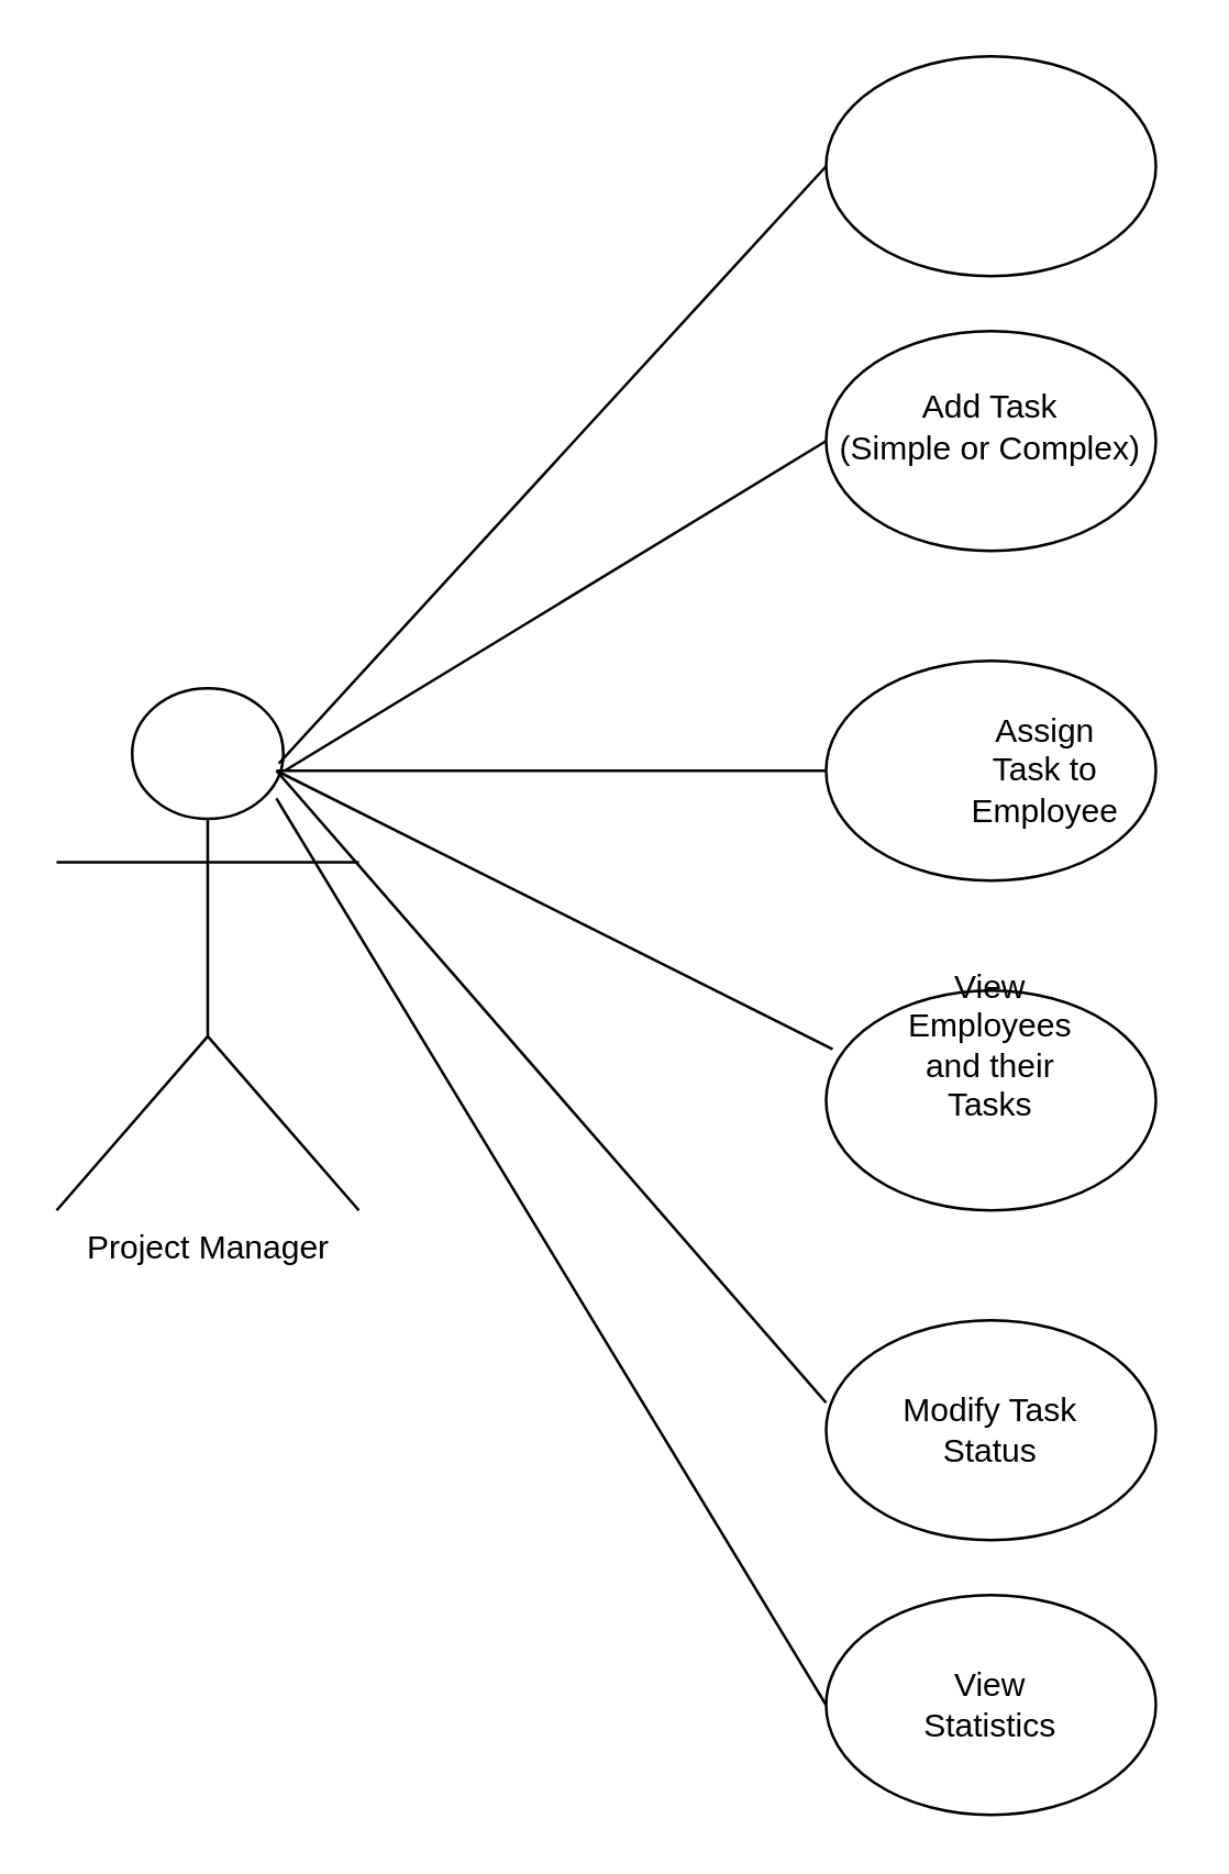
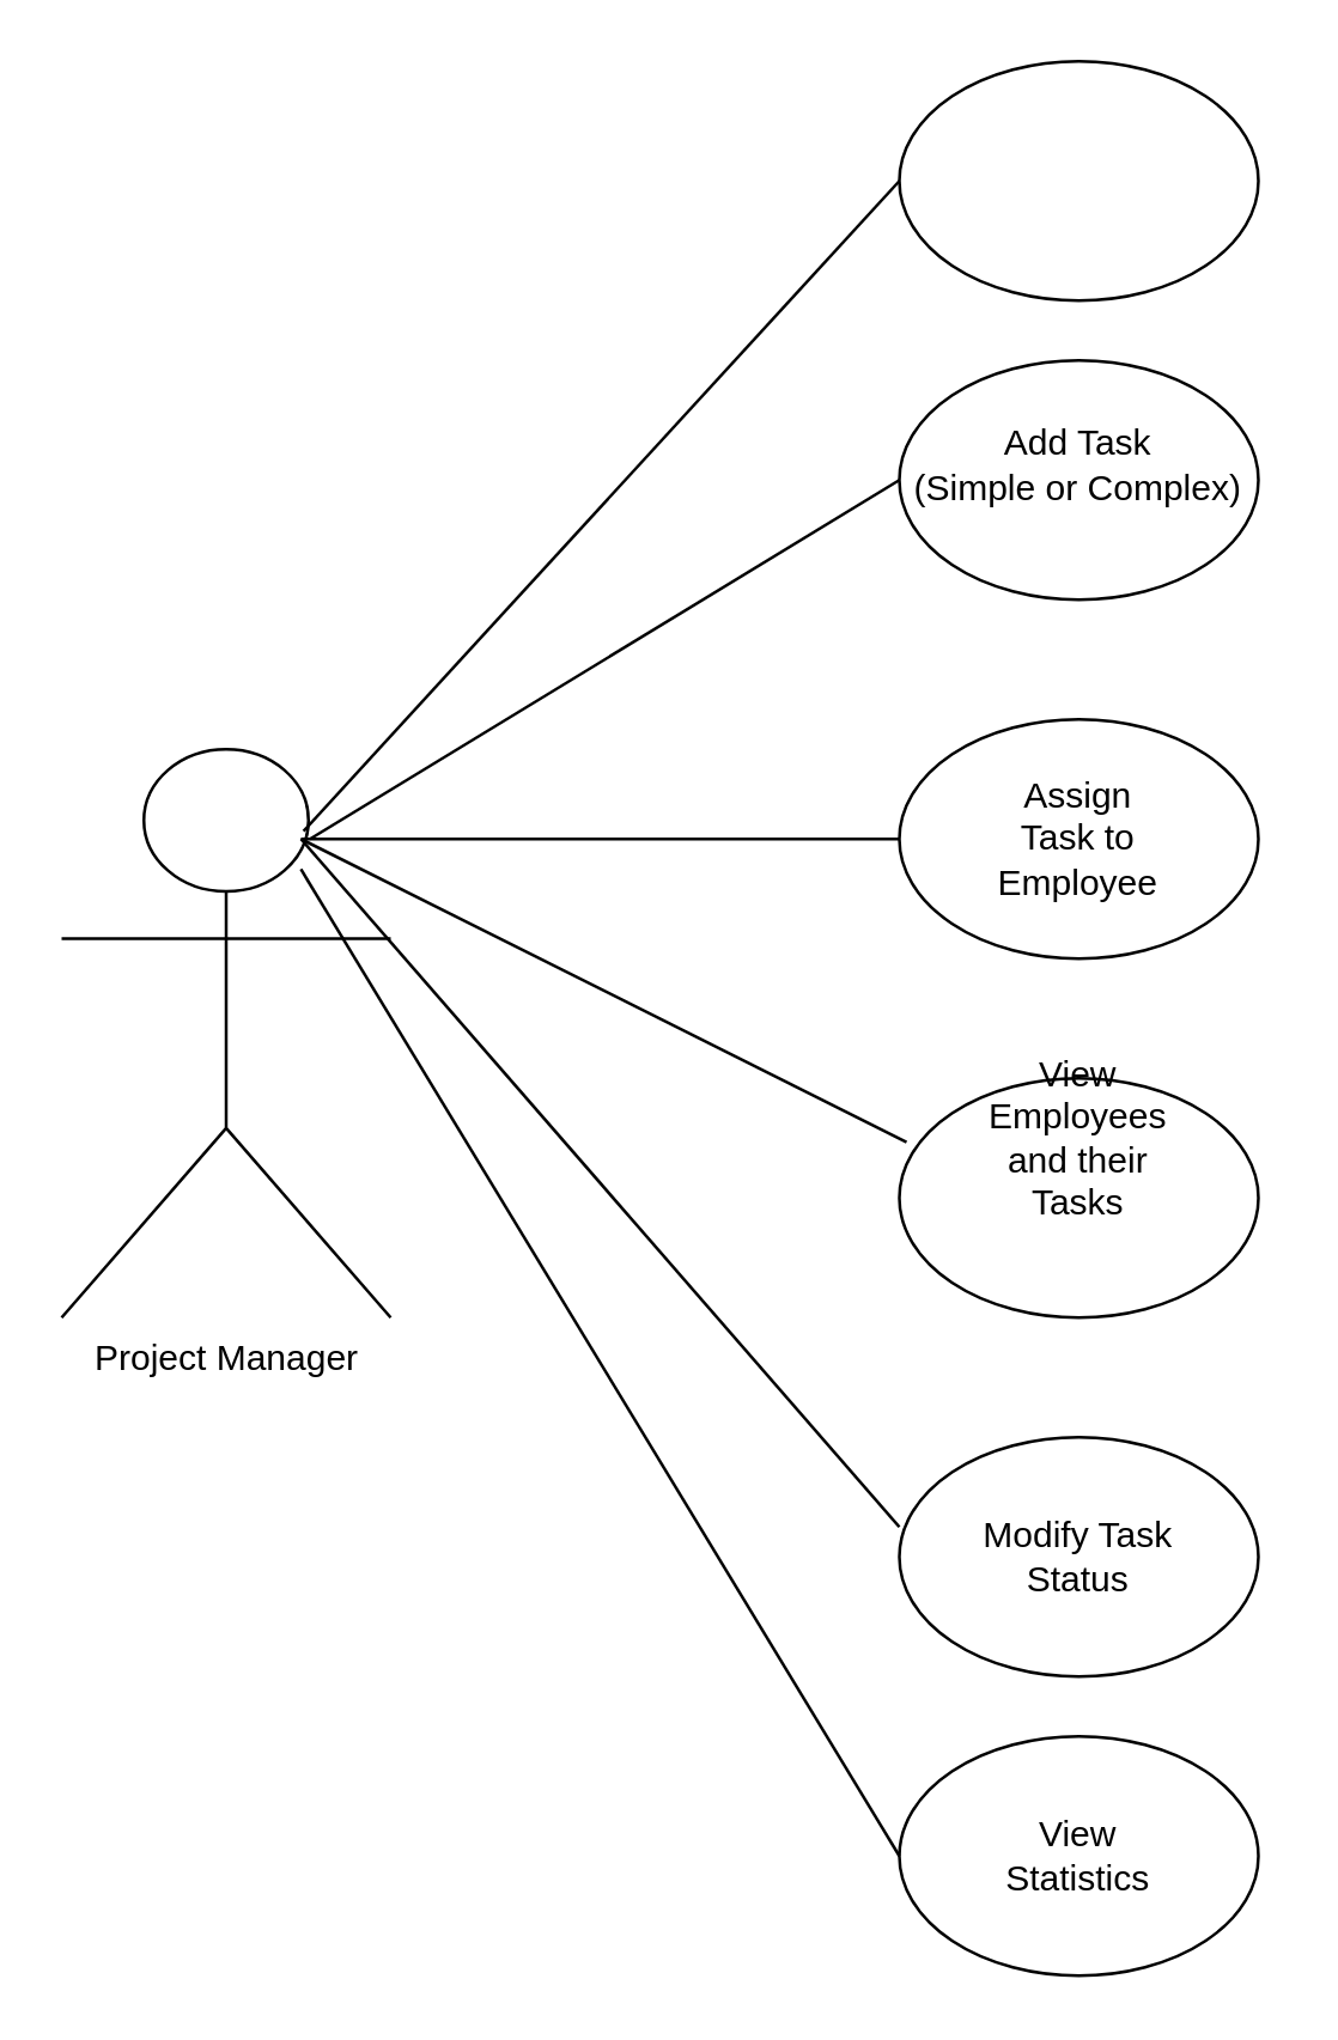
- <mxCell id="16" value="Assign Task to Employee" style="text;html=1;align=center;verticalAlign=middle;whiteSpace=wrap;rounded=0;" vertex="1" parent="1"><mxGeometry x="350" y="265" width="60" height="30" as="geometry" /></mxCell>
+ <mxCell id="16" value="Assign Task to Employee" style="text;html=1;align=center;verticalAlign=middle;whiteSpace=wrap;rounded=0;" vertex="1" parent="1"><mxGeometry x="330" y="265" width="60" height="30" as="geometry" /></mxCell>
